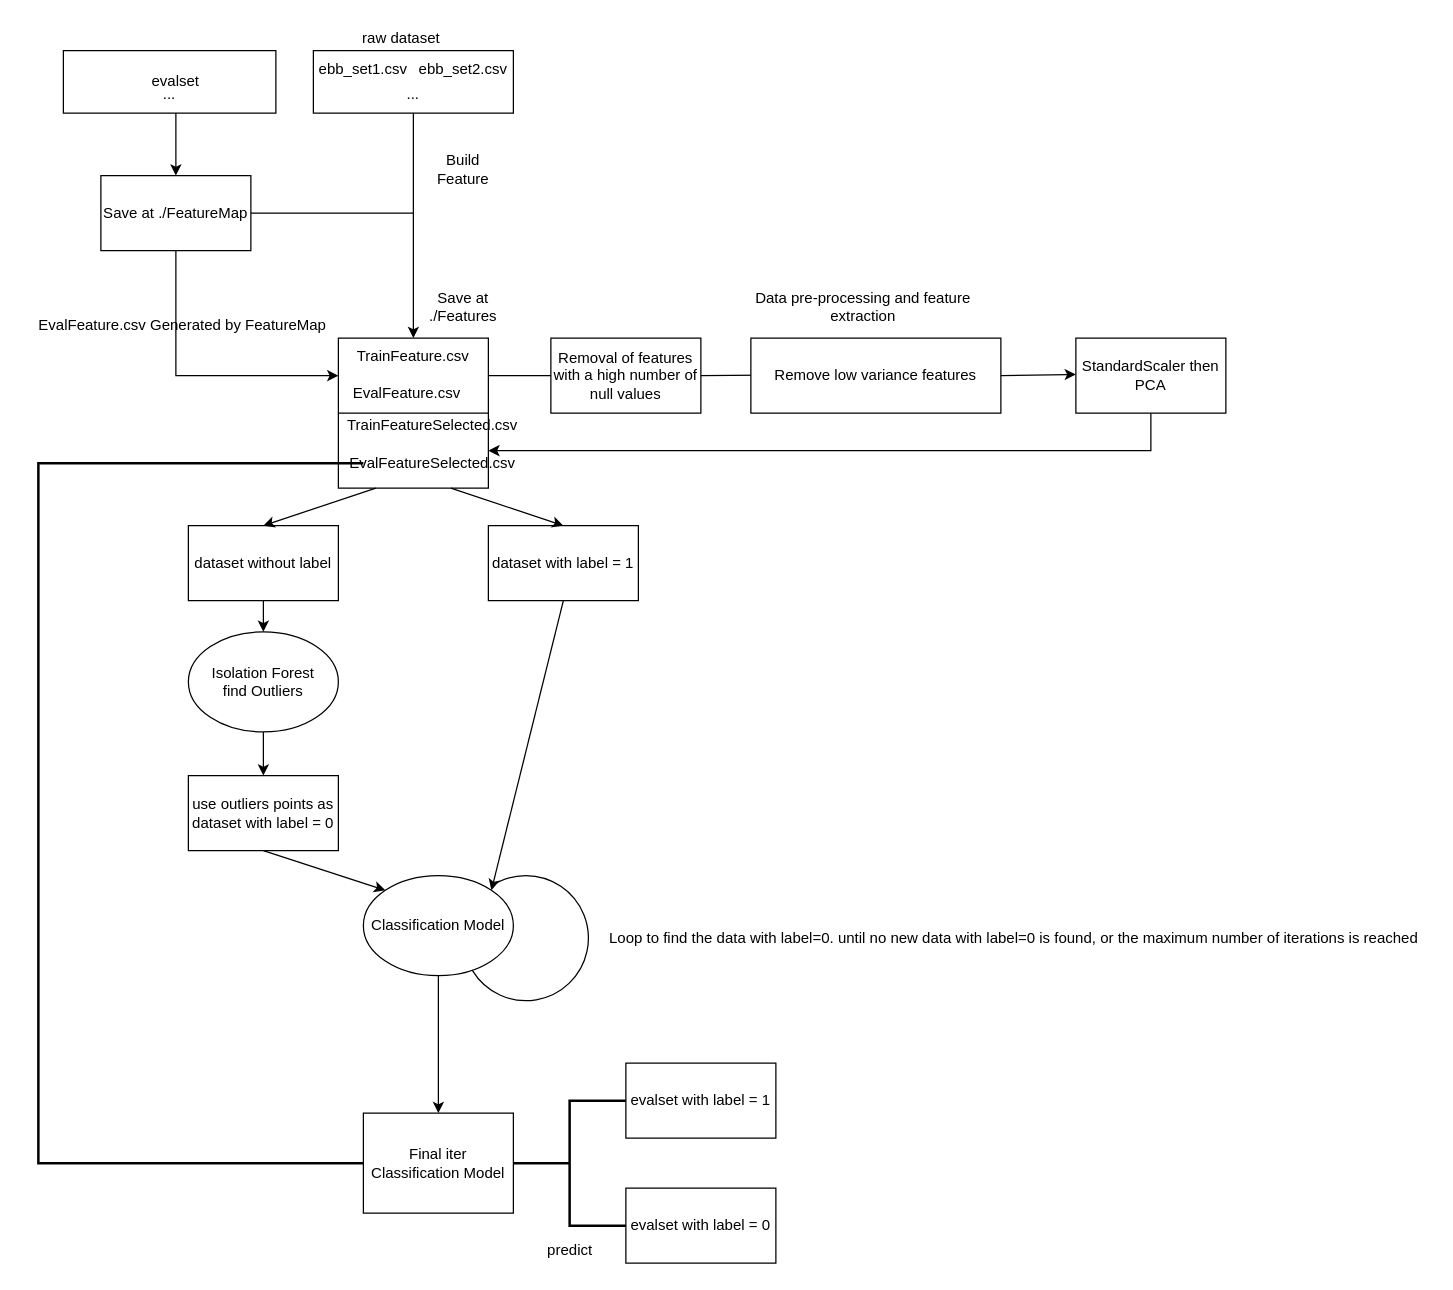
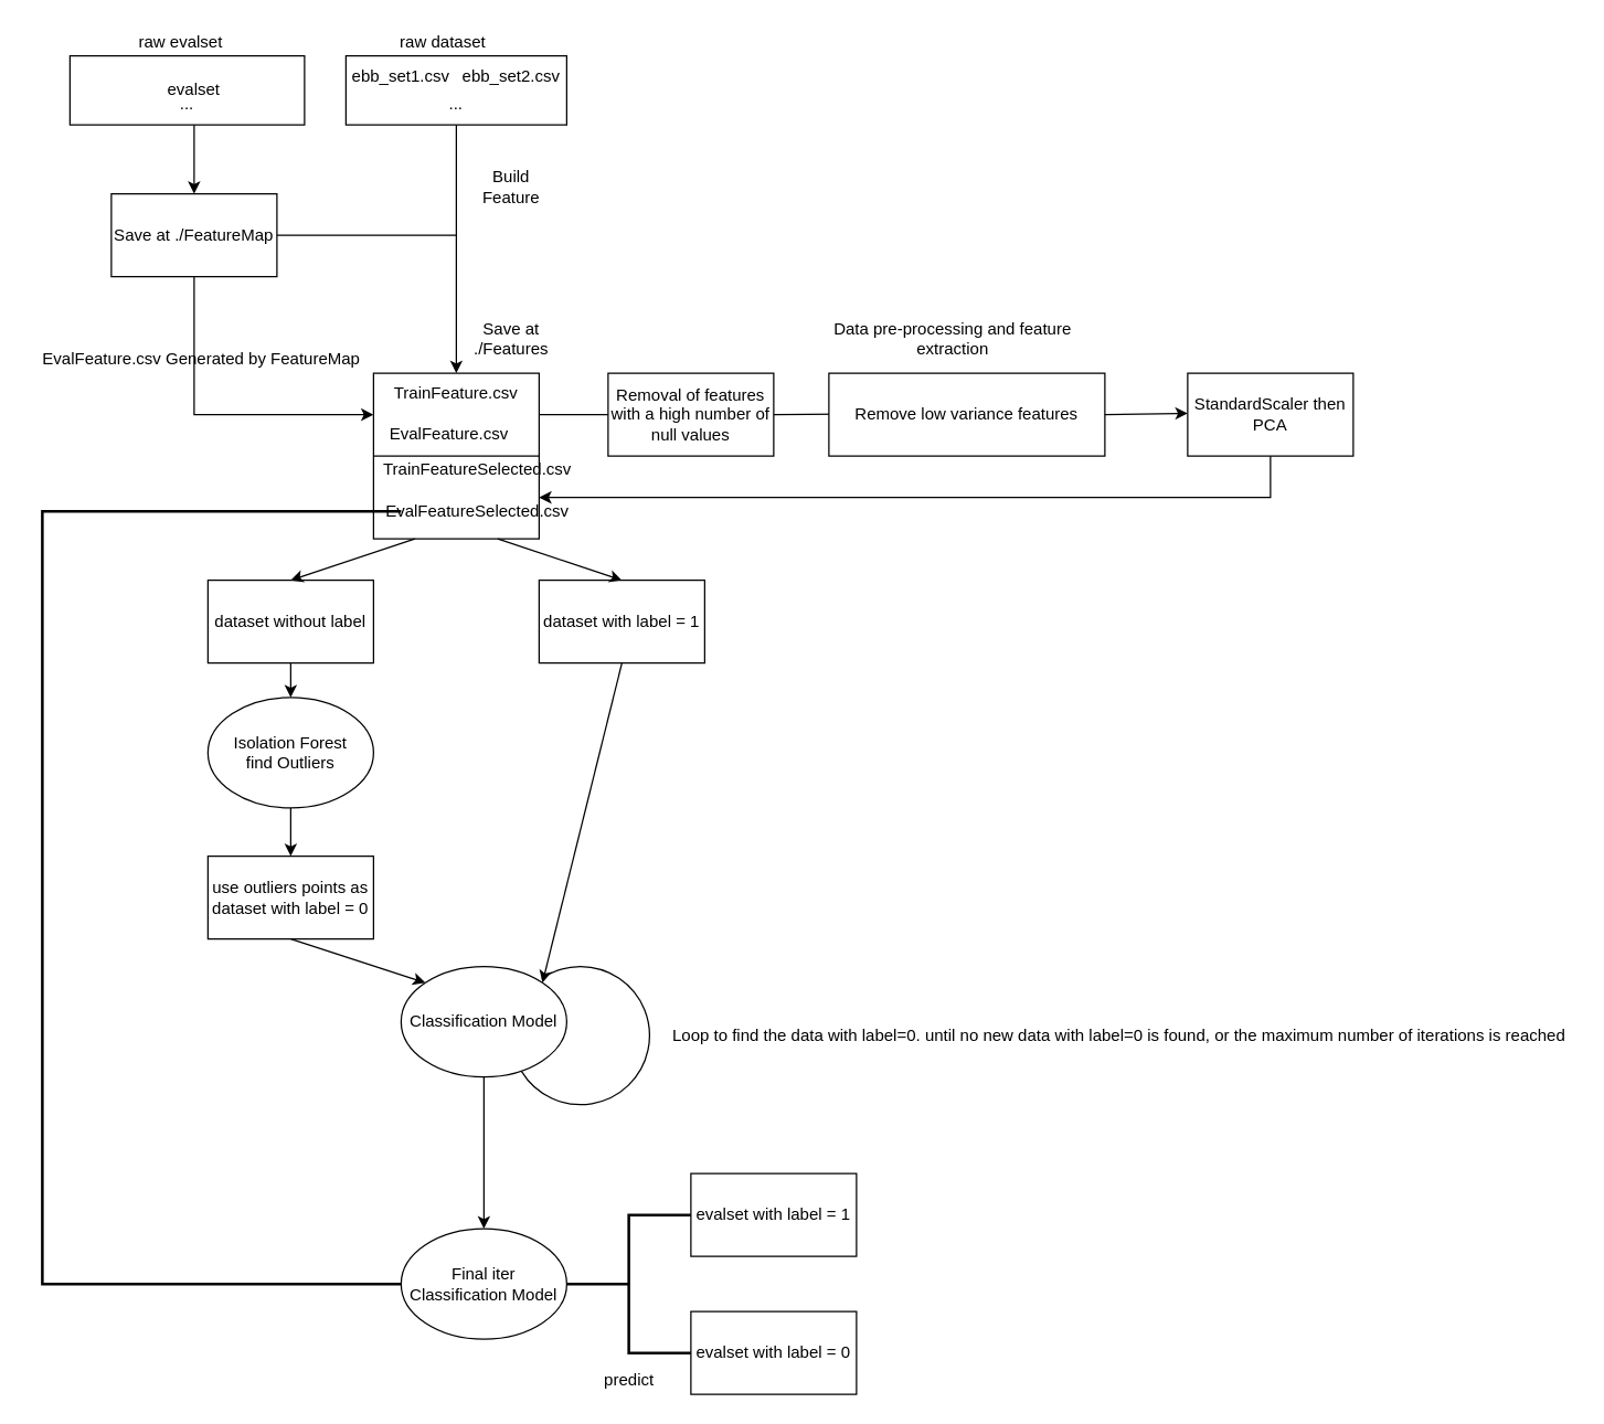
+ <mxCell id="4" value="raw evalset" style="text;html=1;align=center;verticalAlign=middle;resizable=0;points=[];autosize=1;strokeColor=none;fillColor=none;" vertex="1" parent="1"><mxGeometry x="90" y="20" width="80" height="20" as="geometry" /></mxCell>
- <mxCell id="47" value="Final iter Classification Model" style="whiteSpace=wrap;html=1;rounded=0;" vertex="1" parent="1"><mxGeometry x="290" y="890" width="120" height="80" as="geometry" /></mxCell>
+ <mxCell id="47" value="Final iter Classification Model" style="ellipse;whiteSpace=wrap;html=1;" vertex="1" parent="1"><mxGeometry x="290" y="890" width="120" height="80" as="geometry" /></mxCell>
